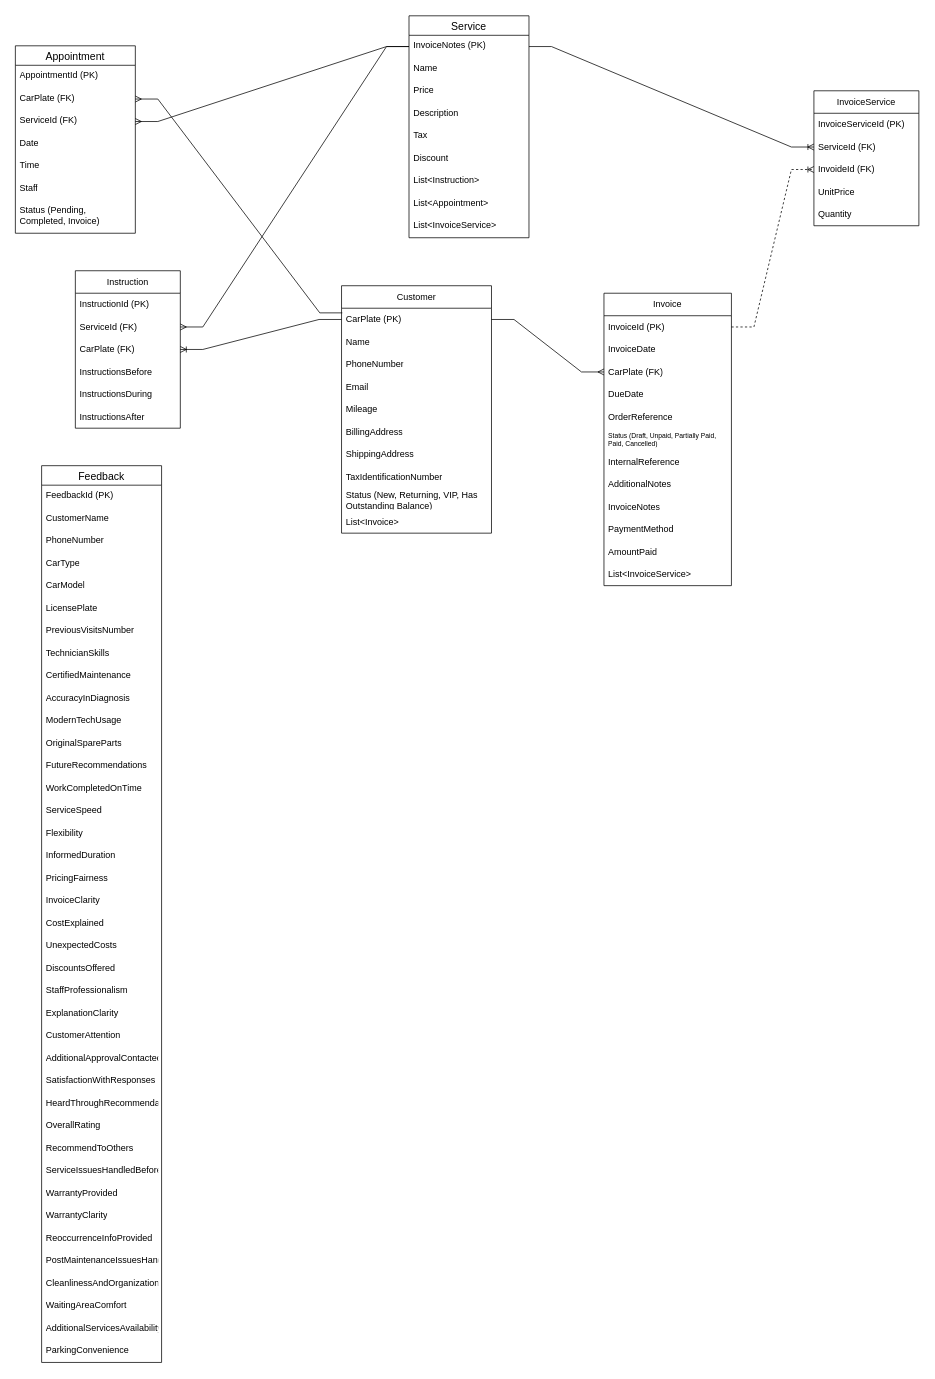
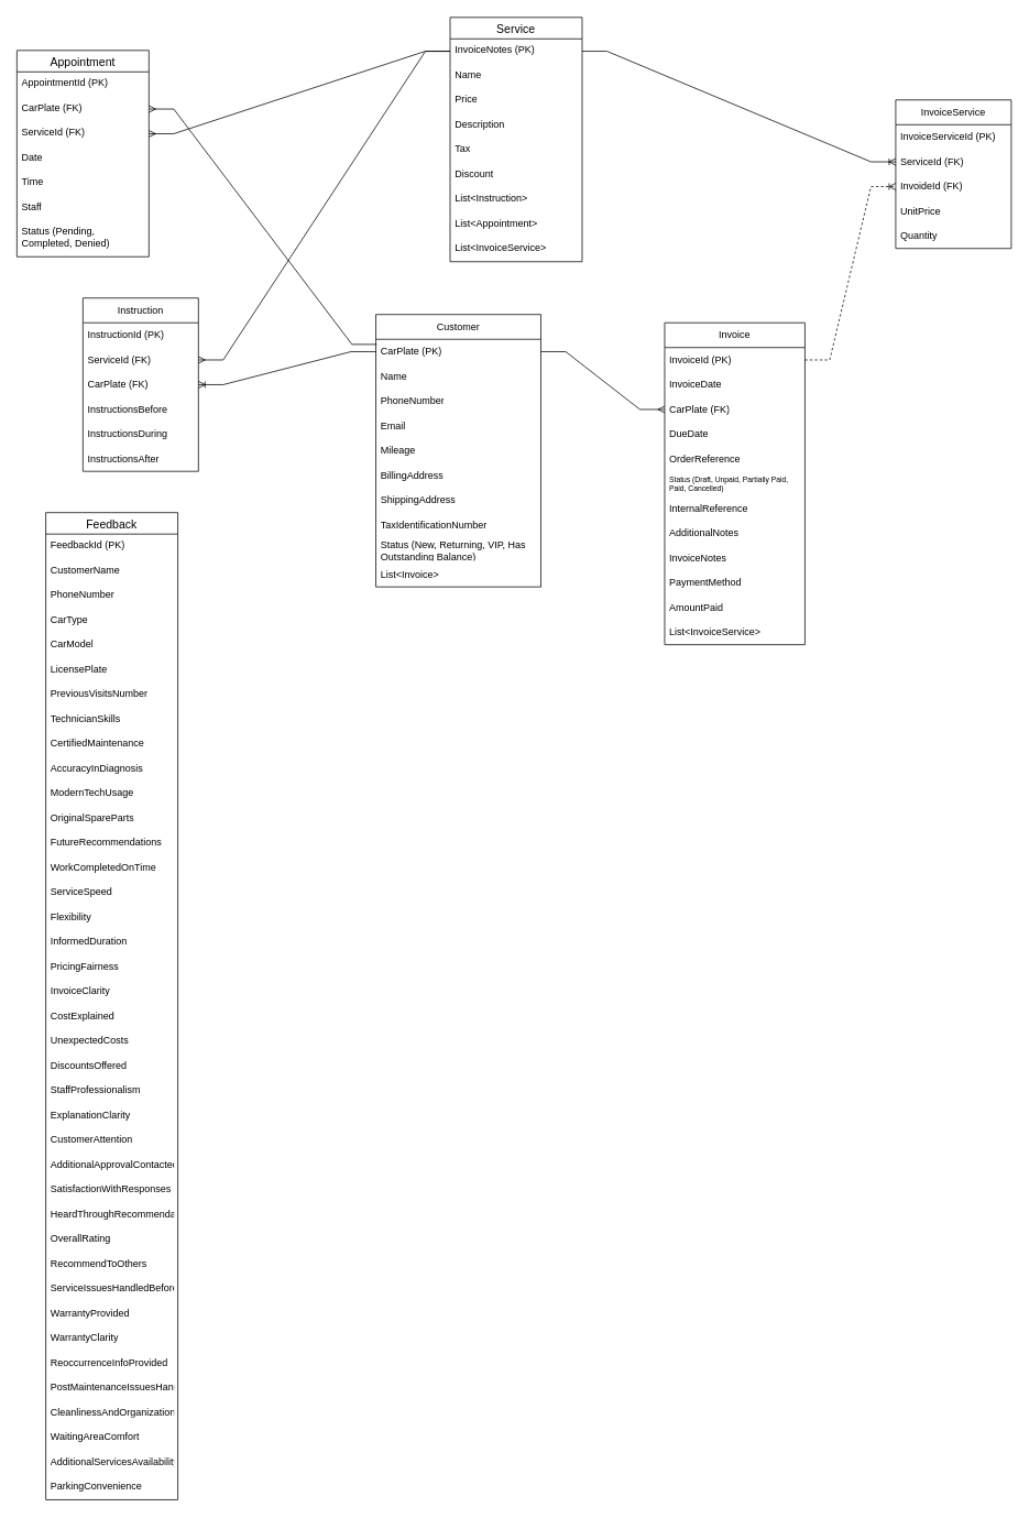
- <mxCell id="41" value="Status (Pending, Completed, Invoice)" style="text;strokeColor=none;fillColor=none;spacingLeft=4;spacingRight=4;overflow=hidden;rotatable=0;points=[[0,0.5],[1,0.5]];portConstraint=eastwest;fontSize=12;whiteSpace=wrap;html=1;" parent="34" vertex="1"><mxGeometry y="206" width="160" height="44" as="geometry" /></mxCell>
+ <mxCell id="41" value="Status (Pending, Completed, Denied)" style="text;strokeColor=none;fillColor=none;spacingLeft=4;spacingRight=4;overflow=hidden;rotatable=0;points=[[0,0.5],[1,0.5]];portConstraint=eastwest;fontSize=12;whiteSpace=wrap;html=1;" parent="34" vertex="1"><mxGeometry y="206" width="160" height="44" as="geometry" /></mxCell>
